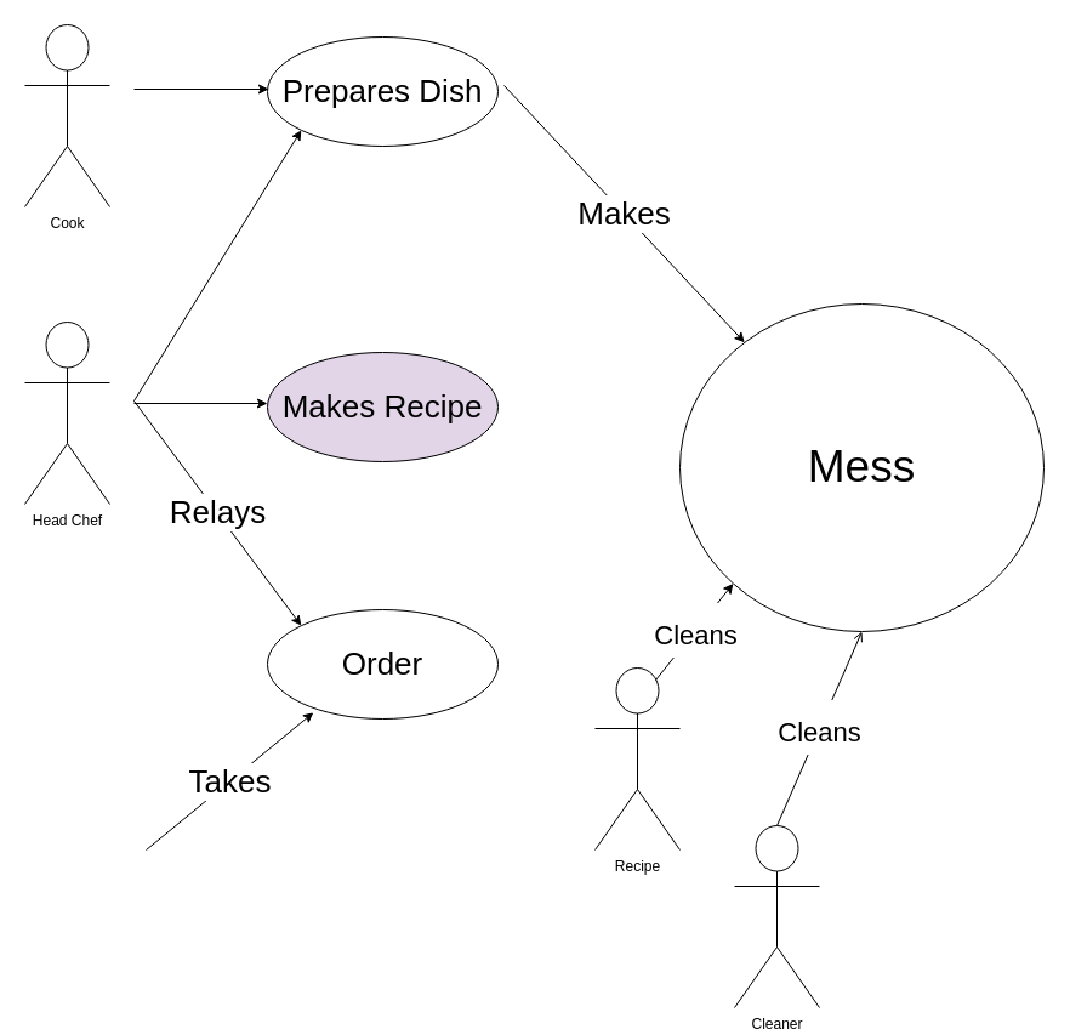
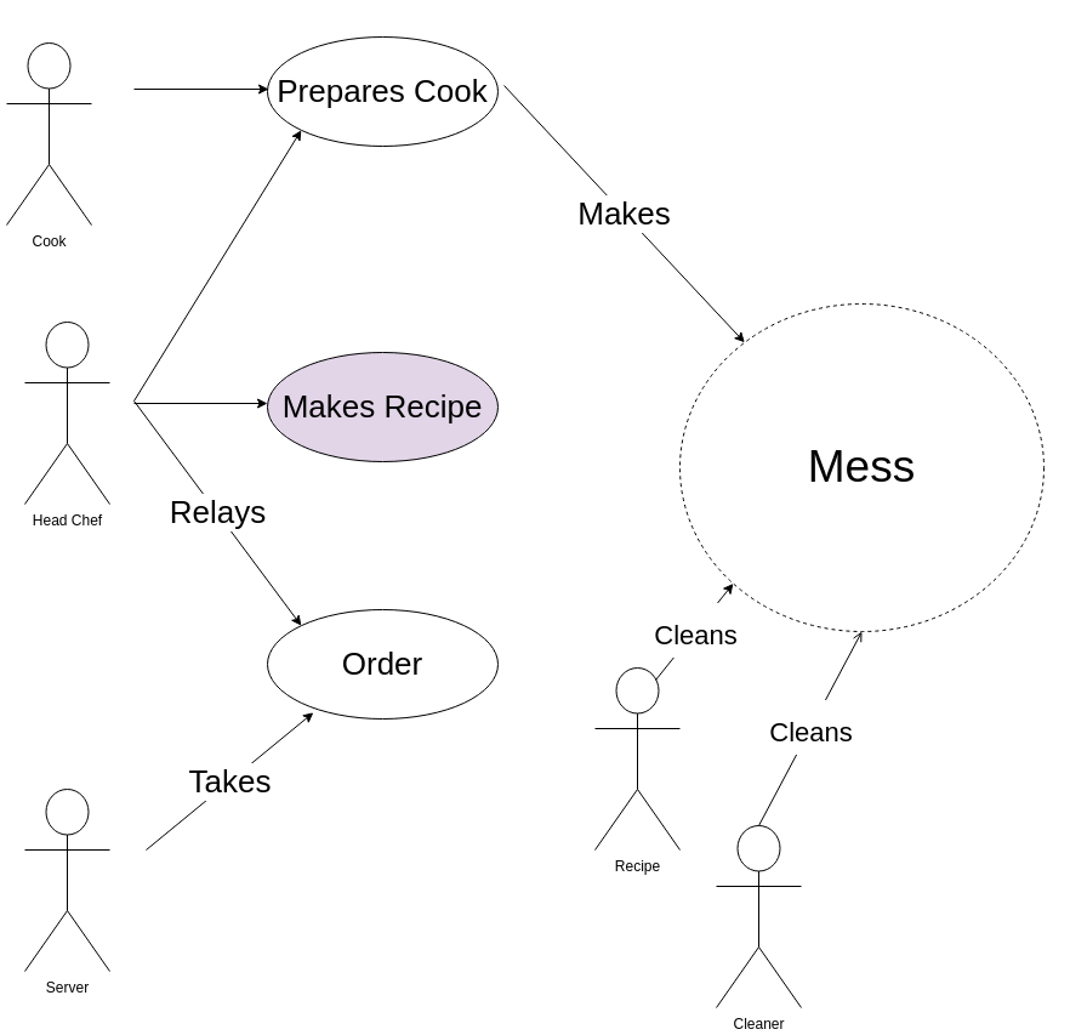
- <mxCell id="6" value="Prepares Dish" style="ellipse;whiteSpace=wrap;html=1;fontSize=26;" vertex="1" parent="1"><mxGeometry x="220" y="30" width="190" height="90" as="geometry" /></mxCell>
+ <mxCell id="6" value="Prepares Cook" style="ellipse;whiteSpace=wrap;html=1;fontSize=26;" vertex="1" parent="1"><mxGeometry x="220" y="30" width="190" height="90" as="geometry" /></mxCell>
- <mxCell id="8" value="Cook&lt;br&gt;" style="shape=umlActor;verticalLabelPosition=bottom;verticalAlign=top;html=1;outlineConnect=0;" vertex="1" parent="1"><mxGeometry x="20" y="20" width="70" height="150" as="geometry" /></mxCell>
+ <mxCell id="8" value="Cook&lt;br&gt;" style="shape=umlActor;verticalLabelPosition=bottom;verticalAlign=top;html=1;outlineConnect=0;" vertex="1" parent="1"><mxGeometry x="5" y="35" width="70" height="150" as="geometry" /></mxCell>
- <mxCell id="14" value="&lt;font style=&quot;font-size: 37px;&quot;&gt;Mess&lt;/font&gt;" style="ellipse;whiteSpace=wrap;html=1;fontSize=26;" vertex="1" parent="1"><mxGeometry x="560" y="250" width="300" height="270" as="geometry" /></mxCell>
+ <mxCell id="14" value="&lt;font style=&quot;font-size: 37px;&quot;&gt;Mess&lt;/font&gt;" style="ellipse;whiteSpace=wrap;html=1;fontSize=26;dashed=1;" vertex="1" parent="1"><mxGeometry x="560" y="250" width="300" height="270" as="geometry" /></mxCell>
+ <mxCell id="3" value="Server" style="shape=umlActor;verticalLabelPosition=bottom;verticalAlign=top;html=1;outlineConnect=0;" vertex="1" parent="1"><mxGeometry x="20" y="650" width="70" height="150" as="geometry" /></mxCell>
- <mxCell id="16" value="Cleaner" style="shape=umlActor;verticalLabelPosition=bottom;verticalAlign=top;html=1;outlineConnect=0;" vertex="1" parent="1"><mxGeometry x="605" y="680" width="70" height="150" as="geometry" /></mxCell>
+ <mxCell id="16" value="Cleaner" style="shape=umlActor;verticalLabelPosition=bottom;verticalAlign=top;html=1;outlineConnect=0;" vertex="1" parent="1"><mxGeometry x="590" y="680" width="70" height="150" as="geometry" /></mxCell>
